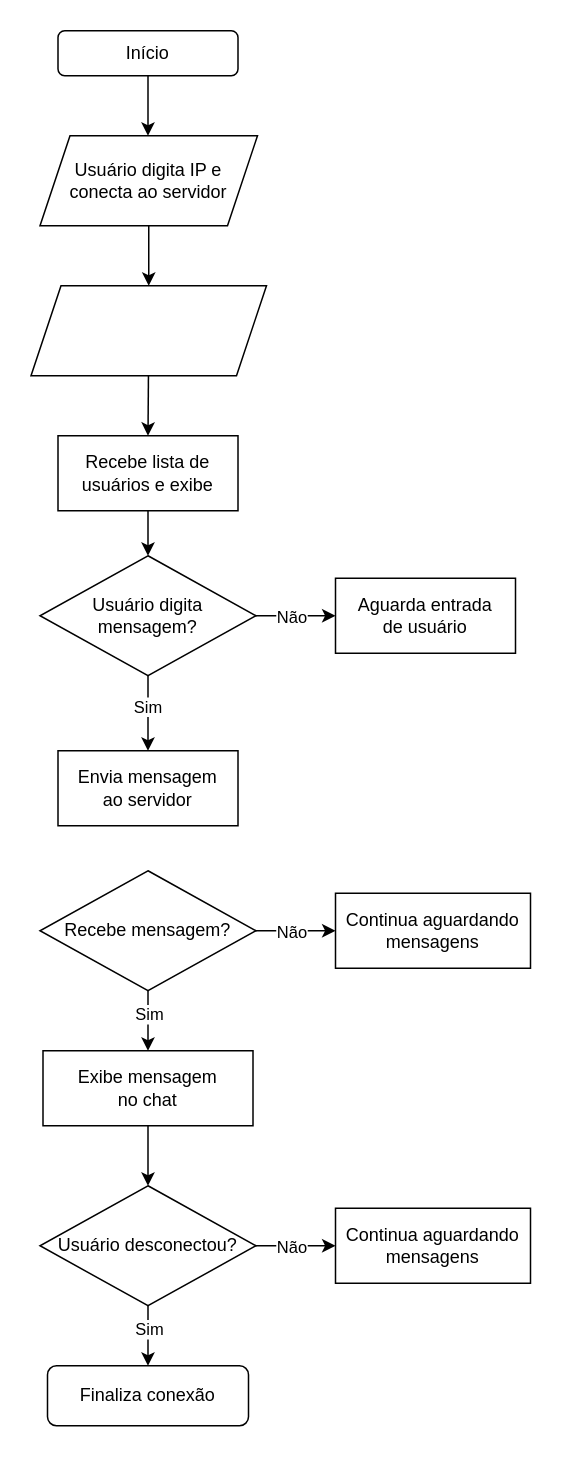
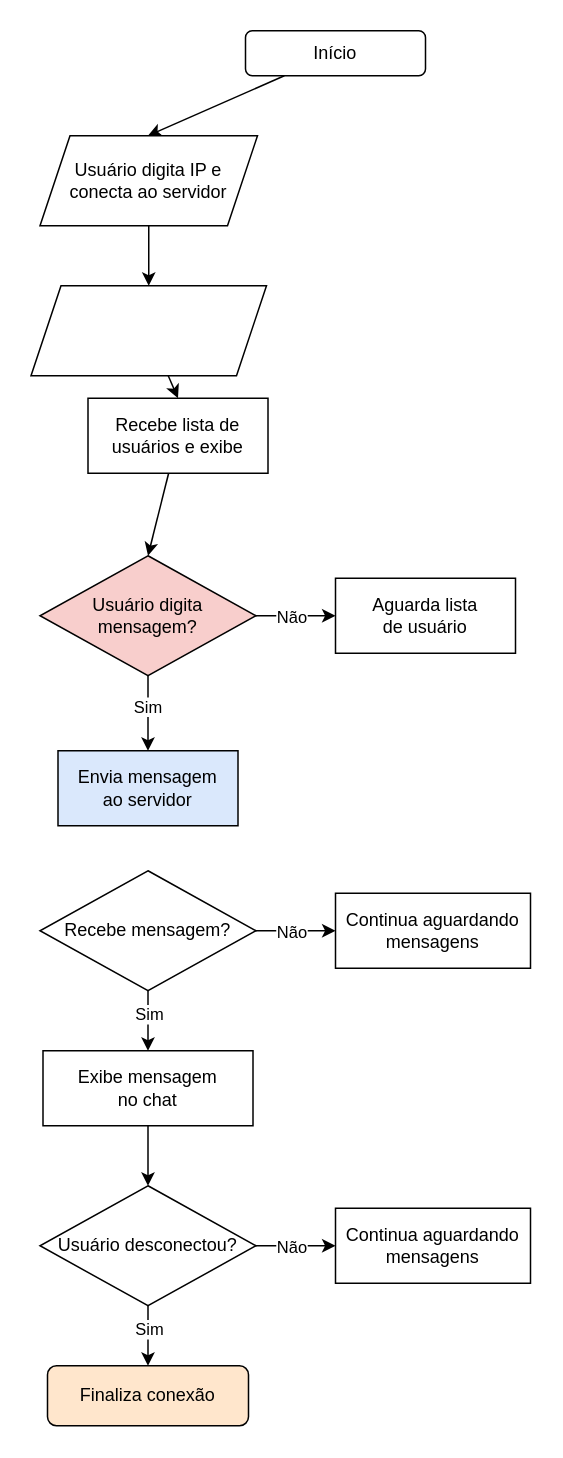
- <mxCell id="3" value="Início" style="rounded=1;whiteSpace=wrap;html=1;" vertex="1" parent="1"><mxGeometry x="38" y="20" width="120" height="30" as="geometry" /></mxCell>
+ <mxCell id="3" value="Início" style="rounded=1;whiteSpace=wrap;html=1;" vertex="1" parent="1"><mxGeometry x="163" y="20" width="120" height="30" as="geometry" /></mxCell>
- <mxCell id="9" value="Recebe lista de usuários e exibe" style="rounded=0;whiteSpace=wrap;html=1;" vertex="1" parent="1"><mxGeometry x="38" y="290" width="120" height="50" as="geometry" /></mxCell>
+ <mxCell id="9" value="Recebe lista de usuários e exibe" style="rounded=0;whiteSpace=wrap;html=1;" vertex="1" parent="1"><mxGeometry x="58" y="265" width="120" height="50" as="geometry" /></mxCell>
- <mxCell id="14" value="Usuário digita mensagem?" style="rhombus;whiteSpace=wrap;html=1;" vertex="1" parent="1"><mxGeometry x="26" y="370" width="144" height="80" as="geometry" /></mxCell>
+ <mxCell id="14" value="Usuário digita mensagem?" style="rhombus;whiteSpace=wrap;html=1;fillColor=#f8cecc;" vertex="1" parent="1"><mxGeometry x="26" y="370" width="144" height="80" as="geometry" /></mxCell>
- <mxCell id="15" value="Aguarda entrada&lt;div&gt;de usuário&lt;/div&gt;" style="rounded=0;whiteSpace=wrap;html=1;" vertex="1" parent="1"><mxGeometry x="223" y="385" width="120" height="50" as="geometry" /></mxCell>
+ <mxCell id="15" value="Aguarda lista&lt;div&gt;de usuário&lt;/div&gt;" style="rounded=0;whiteSpace=wrap;html=1;" vertex="1" parent="1"><mxGeometry x="223" y="385" width="120" height="50" as="geometry" /></mxCell>
- <mxCell id="16" value="Envia mensagem&lt;div&gt;ao servidor&lt;/div&gt;" style="rounded=0;whiteSpace=wrap;html=1;strokeColor=default;" vertex="1" parent="1"><mxGeometry x="38" y="500" width="120" height="50" as="geometry" /></mxCell>
+ <mxCell id="16" value="Envia mensagem&lt;div&gt;ao servidor&lt;/div&gt;" style="rounded=0;whiteSpace=wrap;html=1;strokeColor=default;fillColor=#dae8fc;" vertex="1" parent="1"><mxGeometry x="38" y="500" width="120" height="50" as="geometry" /></mxCell>
- <mxCell id="31" value="Finaliza conexão" style="rounded=1;whiteSpace=wrap;html=1;" vertex="1" parent="1"><mxGeometry x="31" y="910" width="134" height="40" as="geometry" /></mxCell>
+ <mxCell id="31" value="Finaliza conexão" style="rounded=1;whiteSpace=wrap;html=1;fillColor=#ffe6cc;" vertex="1" parent="1"><mxGeometry x="31" y="910" width="134" height="40" as="geometry" /></mxCell>
